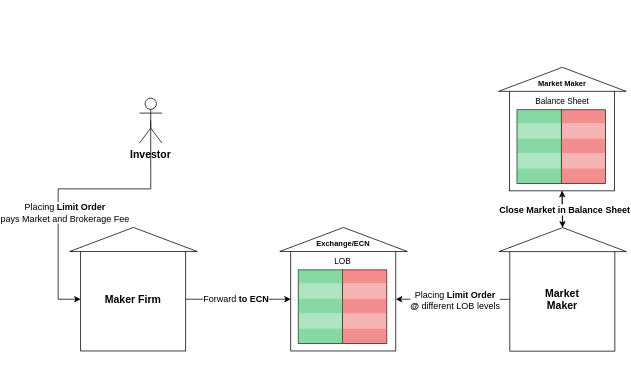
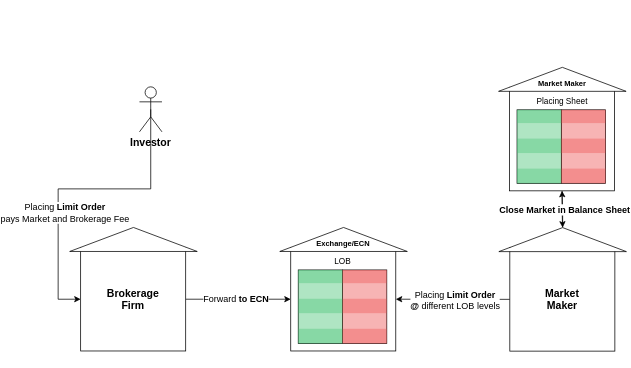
- <mxCell id="29" value="&lt;span style=&quot;font-size: 11px;&quot;&gt;Balance Sheet&lt;/span&gt;" style="text;html=1;strokeColor=none;fillColor=none;align=center;verticalAlign=middle;whiteSpace=wrap;rounded=0;fontStyle=0;fontSize=11;" vertex="1" parent="1"><mxGeometry x="644.19" y="123.62" width="95.62" height="20" as="geometry" /></mxCell>
+ <mxCell id="29" value="&lt;span style=&quot;font-size: 11px;&quot;&gt;Placing Sheet&lt;/span&gt;" style="text;html=1;strokeColor=none;fillColor=none;align=center;verticalAlign=middle;whiteSpace=wrap;rounded=0;fontStyle=0;fontSize=11;" vertex="1" parent="1"><mxGeometry x="644.19" y="123.62" width="95.62" height="20" as="geometry" /></mxCell>
- <mxCell id="42" value="Investor" style="shape=umlActor;verticalLabelPosition=bottom;verticalAlign=top;html=1;outlineConnect=0;fontStyle=1;fontSize=14;" vertex="1" parent="1"><mxGeometry x="128.38" y="130" width="30" height="60" as="geometry" /></mxCell>
+ <mxCell id="42" value="Investor" style="shape=umlActor;verticalLabelPosition=bottom;verticalAlign=top;html=1;outlineConnect=0;fontStyle=1;fontSize=14;" vertex="1" parent="1"><mxGeometry x="128.38" y="115" width="30" height="60" as="geometry" /></mxCell>
- <mxCell id="23" value="&lt;span style=&quot;font-size: 14px;&quot;&gt;Maker Firm&lt;/span&gt;" style="text;html=1;strokeColor=none;fillColor=none;align=center;verticalAlign=middle;whiteSpace=wrap;rounded=0;fontSize=14;fontStyle=1" vertex="1" parent="1"><mxGeometry x="80.38" y="383.05" width="80" height="30" as="geometry" /></mxCell>
+ <mxCell id="23" value="&lt;span style=&quot;font-size: 14px;&quot;&gt;Brokerage Firm&lt;/span&gt;" style="text;html=1;strokeColor=none;fillColor=none;align=center;verticalAlign=middle;whiteSpace=wrap;rounded=0;fontSize=14;fontStyle=1" vertex="1" parent="1"><mxGeometry x="80.38" y="383.05" width="80" height="30" as="geometry" /></mxCell>
